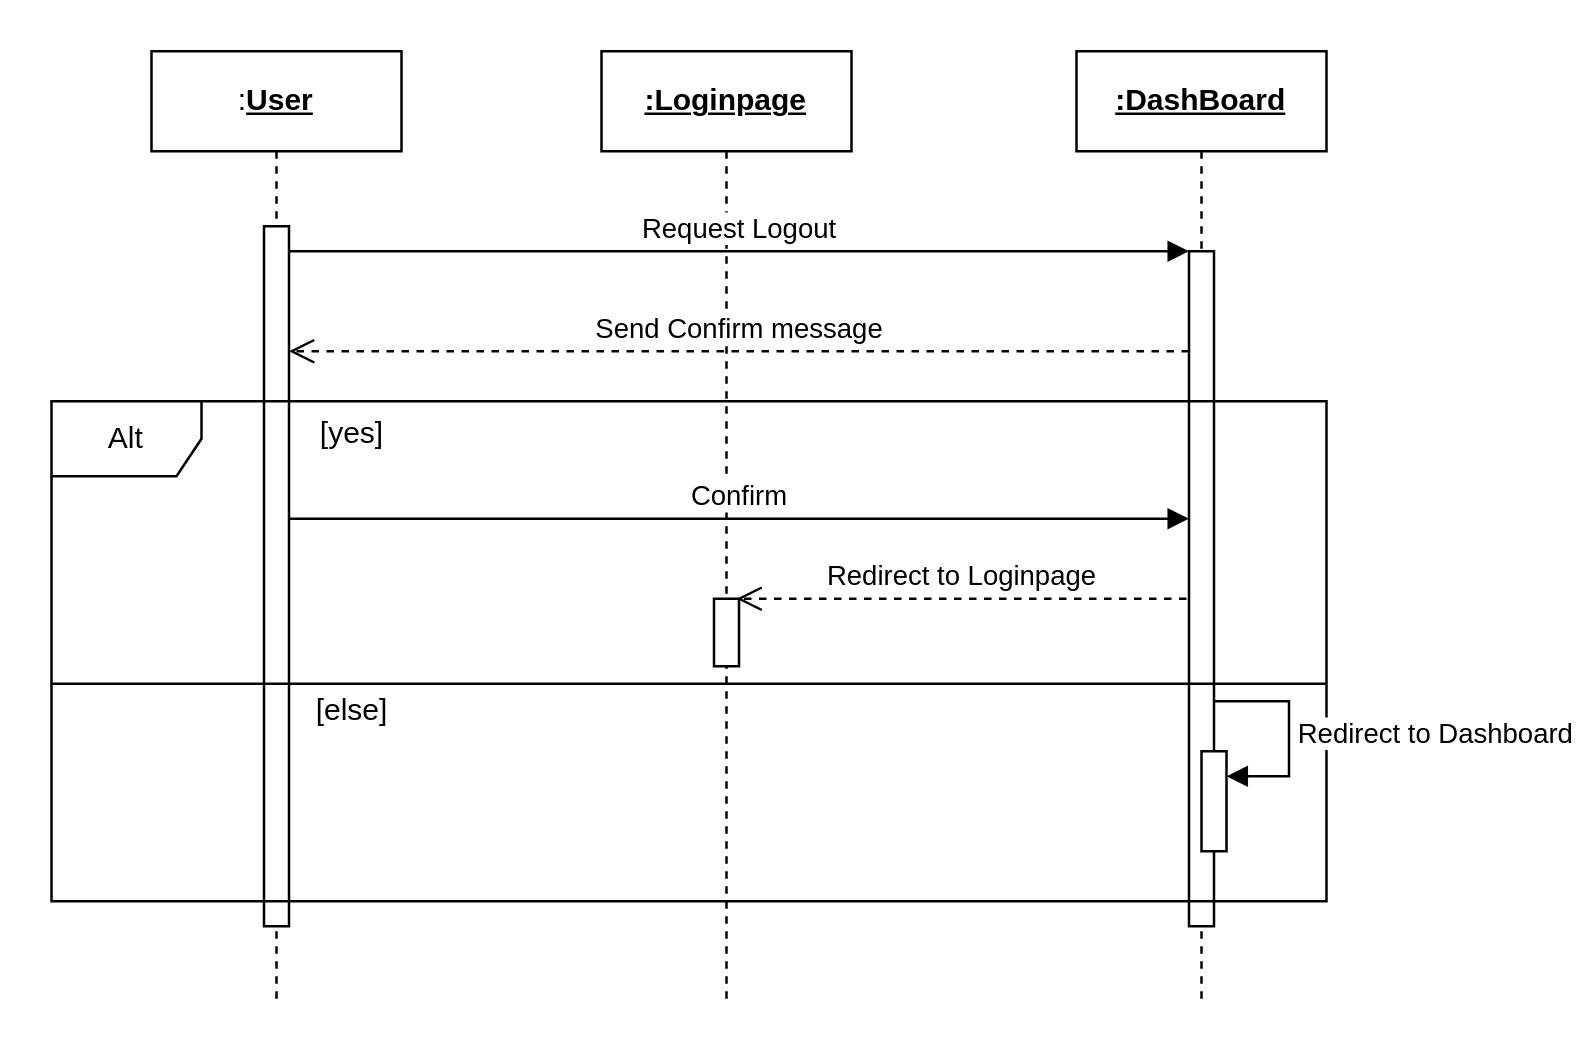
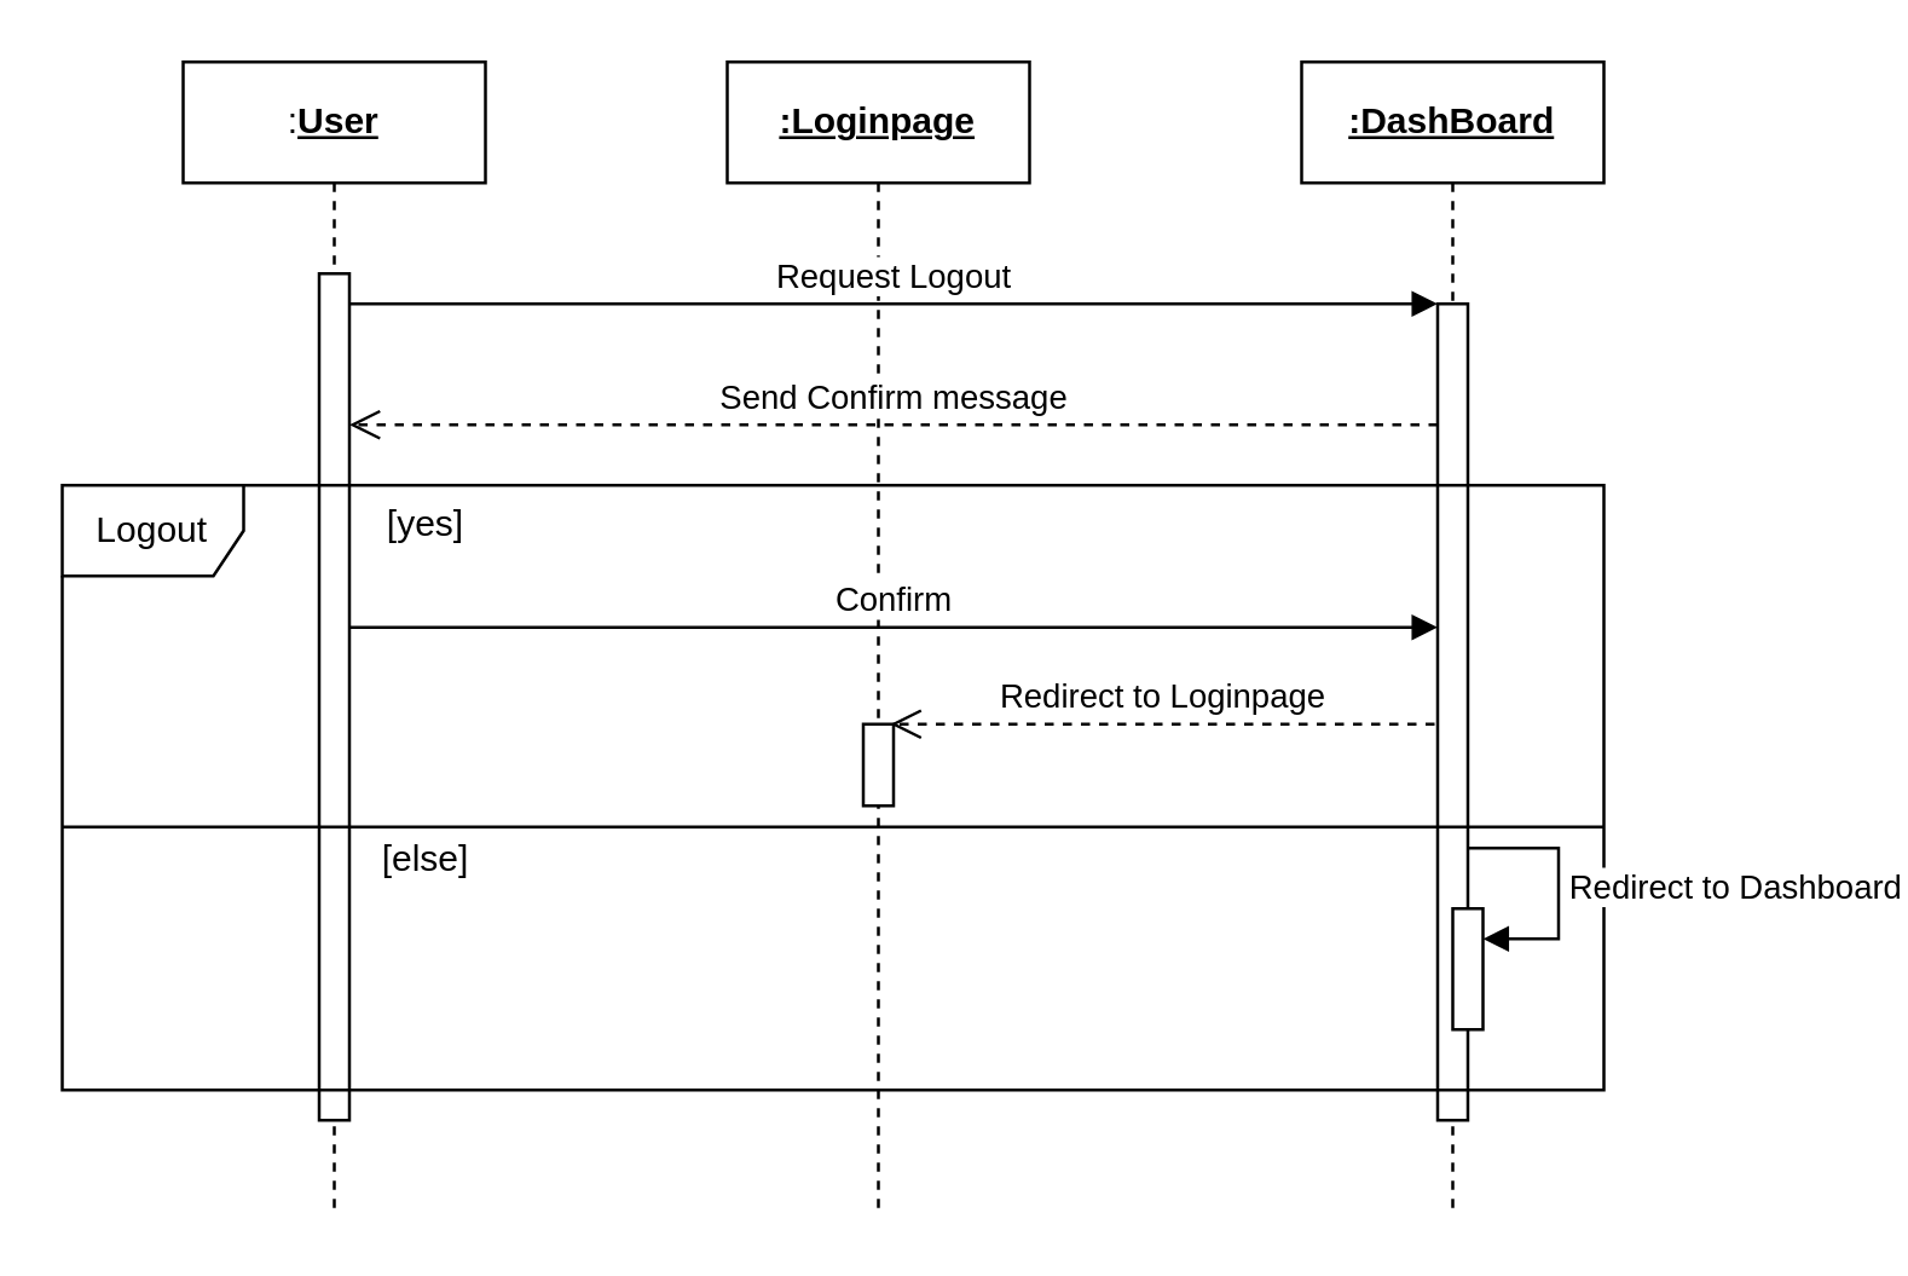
- <mxCell id="9" value="Alt" style="shape=umlFrame;whiteSpace=wrap;html=1;pointerEvents=0;" vertex="1" parent="1"><mxGeometry y="160" width="510" height="200" as="geometry" x="20" /></mxCell>
+ <mxCell id="9" value="Logout" style="shape=umlFrame;whiteSpace=wrap;html=1;pointerEvents=0;" vertex="1" parent="1"><mxGeometry y="160" width="510" height="200" as="geometry" x="20" /></mxCell>
